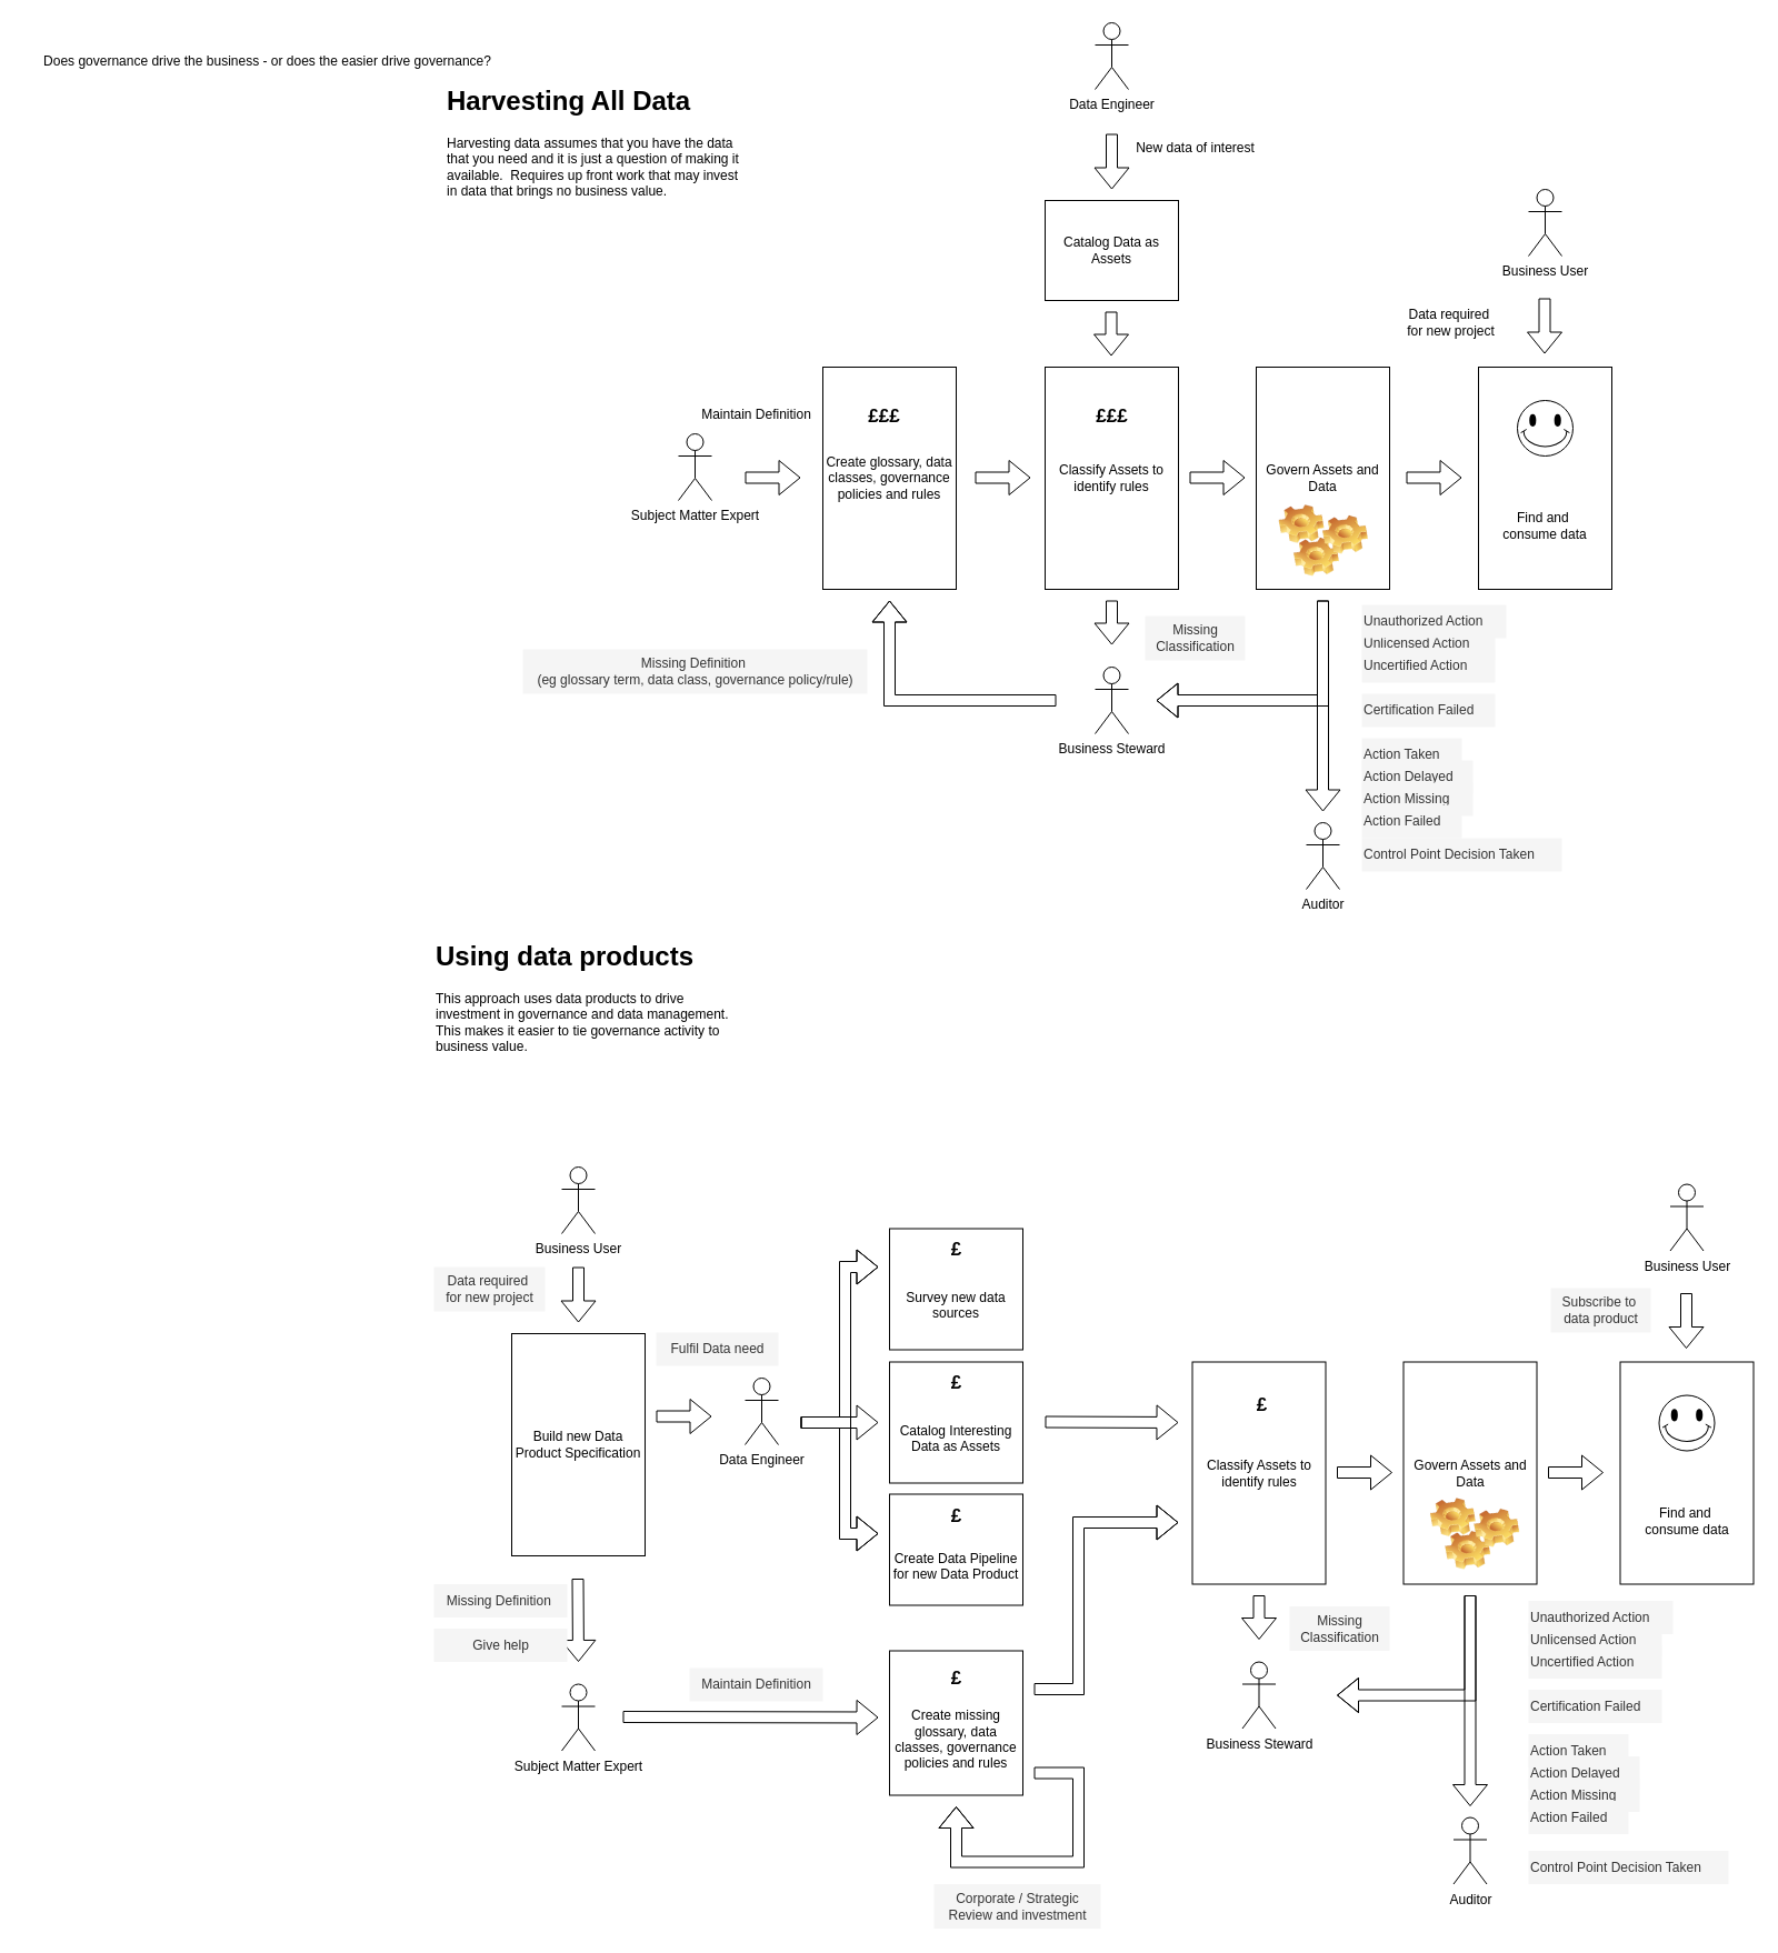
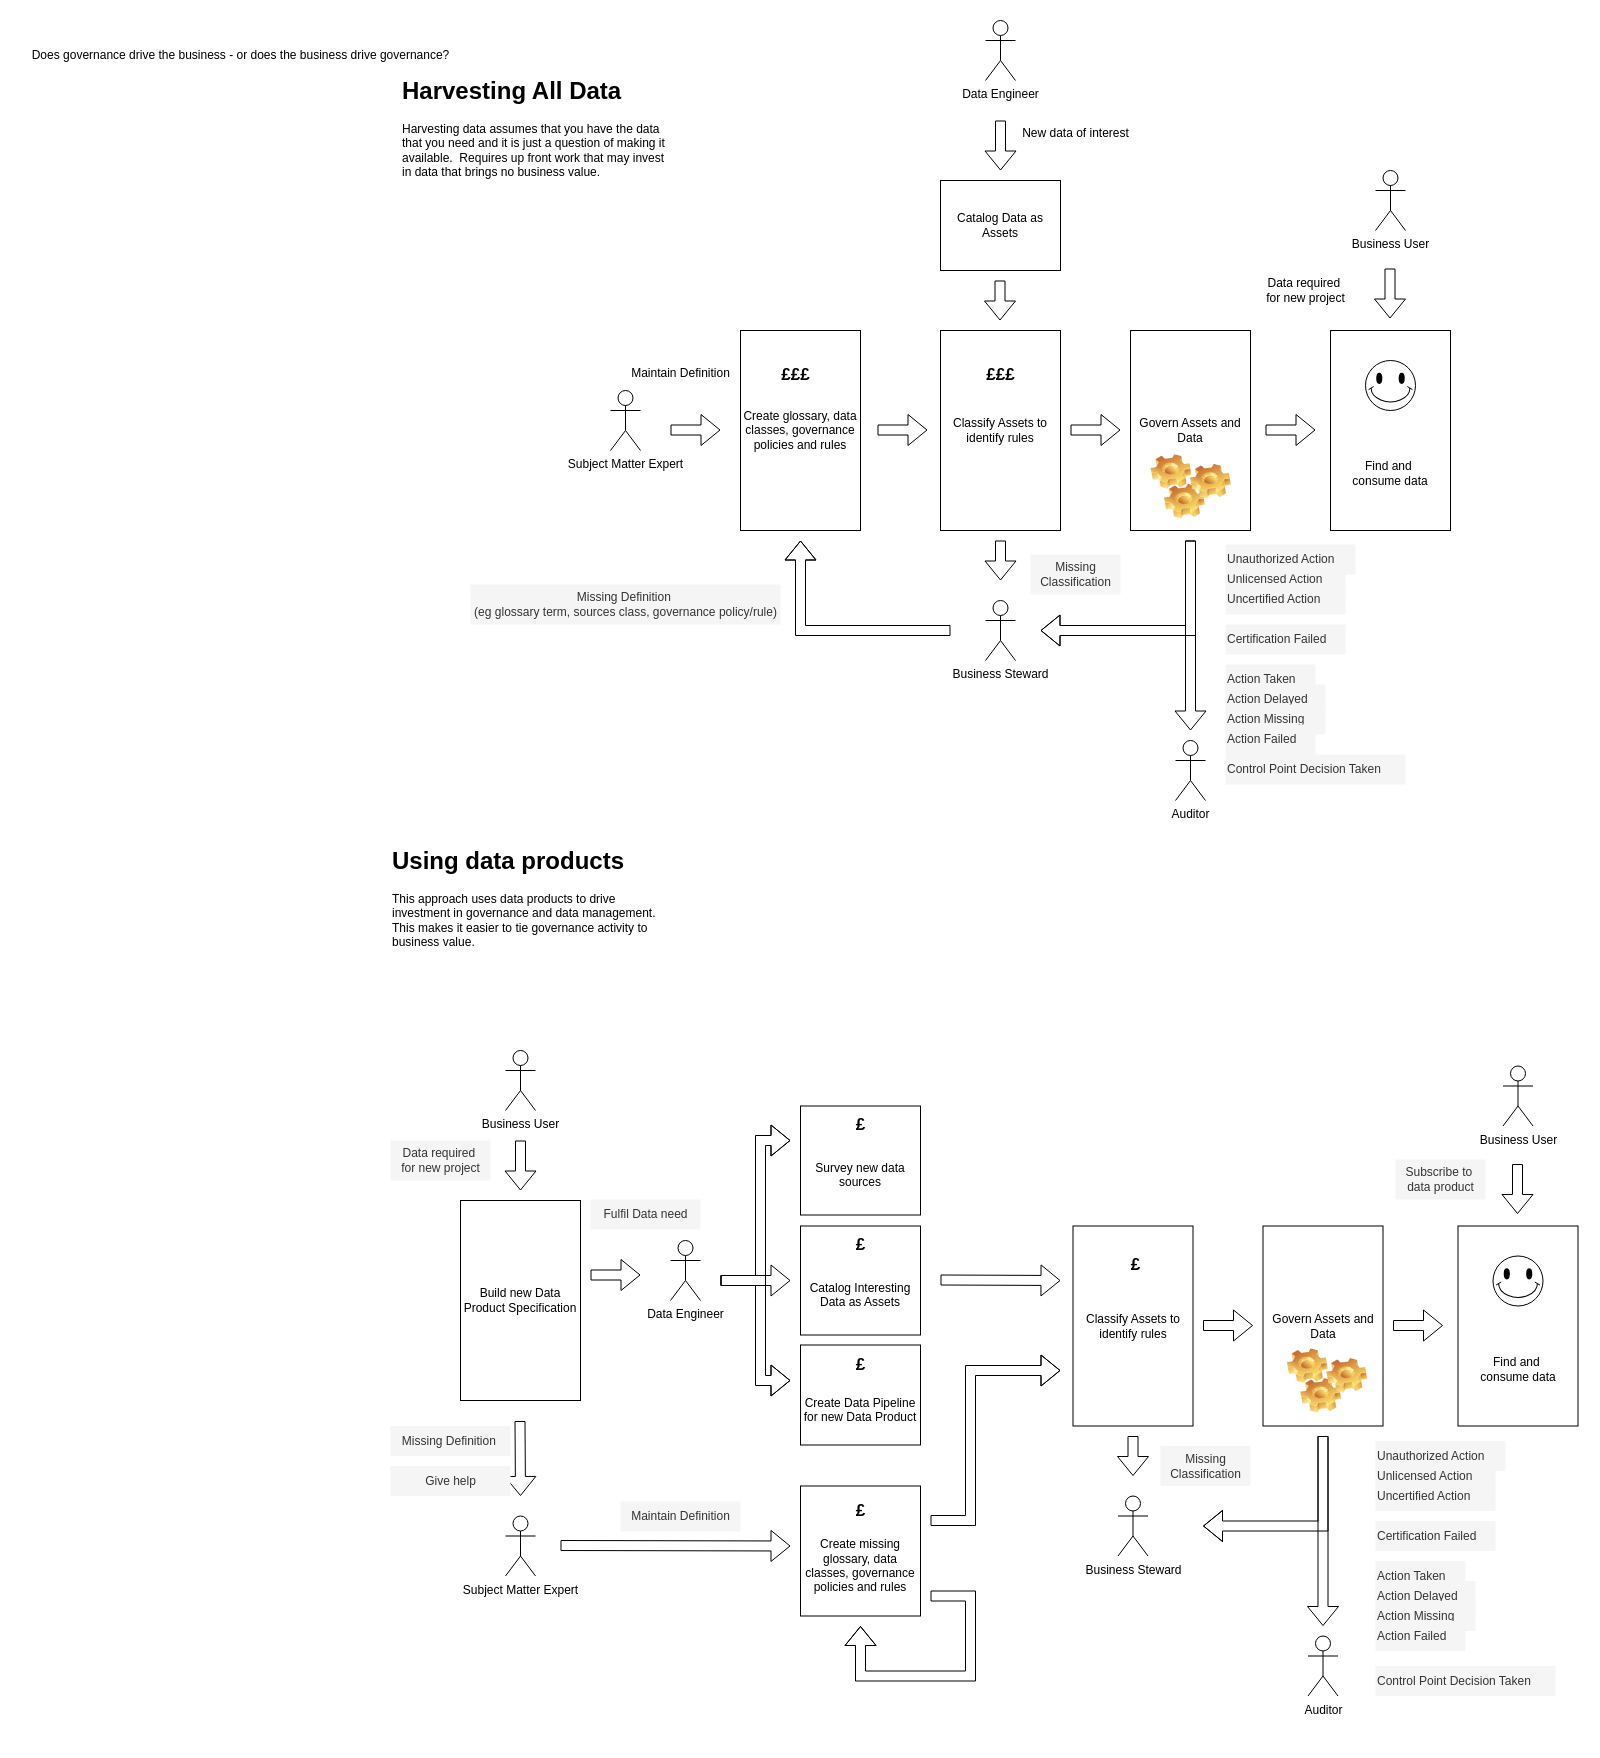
- <mxCell id="2" value="Does governance drive the business - or does the easier drive governance?" style="text;html=1;align=center;verticalAlign=middle;resizable=0;points=[];autosize=1;strokeColor=none;fillColor=none;" parent="1" vertex="1"><mxGeometry x="20" y="40" width="440" height="30" as="geometry" /></mxCell>
+ <mxCell id="2" value="Does governance drive the business - or does the business drive governance?" style="text;html=1;align=center;verticalAlign=middle;resizable=0;points=[];autosize=1;strokeColor=none;fillColor=none;" parent="1" vertex="1"><mxGeometry x="20" y="40" width="440" height="30" as="geometry" /></mxCell>
- <mxCell id="16" value="Missing Definition&amp;nbsp;&lt;div&gt;(eg glossary term, data class, governance policy/rule)&lt;/div&gt;" style="text;html=1;align=center;verticalAlign=middle;resizable=0;points=[];autosize=1;strokeColor=none;fillColor=#f5f5f5;fontColor=#333333;" parent="1" vertex="1"><mxGeometry x="470" y="584" width="310" height="40" as="geometry" /></mxCell>
+ <mxCell id="16" value="Missing Definition&amp;nbsp;&lt;div&gt;(eg glossary term, sources class, governance policy/rule)&lt;/div&gt;" style="text;html=1;align=center;verticalAlign=middle;resizable=0;points=[];autosize=1;strokeColor=none;fillColor=#f5f5f5;fontColor=#333333;" parent="1" vertex="1"><mxGeometry x="470" y="584" width="310" height="40" as="geometry" /></mxCell>
- <mxCell id="88" value="Corporate / Strategic&lt;div&gt;Review and investment&lt;/div&gt;" style="text;html=1;align=center;verticalAlign=middle;resizable=0;points=[];autosize=1;strokeColor=none;fillColor=#f5f5f5;fontColor=#333333;" parent="1" vertex="1"><mxGeometry x="840" y="1695.5" width="150" height="40" as="geometry" /></mxCell>
